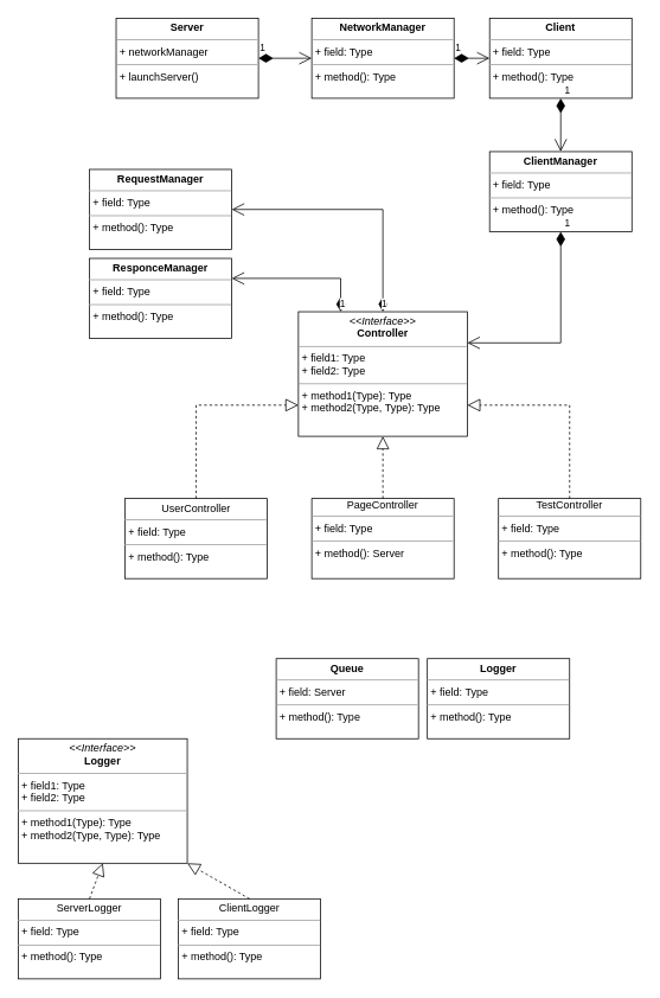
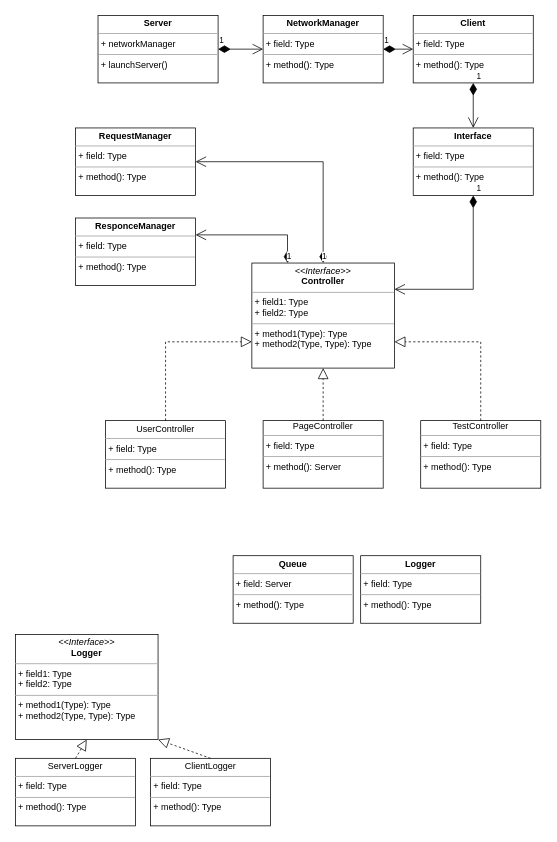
- <mxCell id="6" value="&lt;p style=&quot;margin: 4px 0px 0px&quot; align=&quot;center&quot;&gt;&lt;b&gt;ClientManager&lt;/b&gt;&lt;br&gt;&lt;/p&gt;&lt;hr size=&quot;1&quot;&gt;&lt;p style=&quot;margin: 0px ; margin-left: 4px&quot;&gt;+ field: Type&lt;/p&gt;&lt;hr size=&quot;1&quot;&gt;&lt;p style=&quot;margin: 0px ; margin-left: 4px&quot;&gt;+ method(): Type&lt;/p&gt;" style="verticalAlign=top;align=left;overflow=fill;fontSize=12;fontFamily=Helvetica;html=1;" parent="1" vertex="1"><mxGeometry x="550" y="170" width="160" height="90" as="geometry" /></mxCell>
+ <mxCell id="6" value="&lt;p style=&quot;margin: 4px 0px 0px&quot; align=&quot;center&quot;&gt;&lt;b&gt;Interface&lt;/b&gt;&lt;br&gt;&lt;/p&gt;&lt;hr size=&quot;1&quot;&gt;&lt;p style=&quot;margin: 0px ; margin-left: 4px&quot;&gt;+ field: Type&lt;/p&gt;&lt;hr size=&quot;1&quot;&gt;&lt;p style=&quot;margin: 0px ; margin-left: 4px&quot;&gt;+ method(): Type&lt;/p&gt;" style="verticalAlign=top;align=left;overflow=fill;fontSize=12;fontFamily=Helvetica;html=1;" parent="1" vertex="1"><mxGeometry x="550" y="170" width="160" height="90" as="geometry" /></mxCell>
- <mxCell id="13" value="&lt;p style=&quot;margin: 4px 0px 0px&quot; align=&quot;center&quot;&gt;&lt;b&gt;RequestManager&lt;/b&gt;&lt;br&gt;&lt;/p&gt;&lt;hr size=&quot;1&quot;&gt;&lt;p style=&quot;margin: 0px ; margin-left: 4px&quot;&gt;+ field: Type&lt;/p&gt;&lt;hr size=&quot;1&quot;&gt;&lt;p style=&quot;margin: 0px ; margin-left: 4px&quot;&gt;+ method(): Type&lt;/p&gt;" style="verticalAlign=top;align=left;overflow=fill;fontSize=12;fontFamily=Helvetica;html=1;" parent="1" vertex="1"><mxGeometry x="100" y="190" width="160" height="90" as="geometry" /></mxCell>
+ <mxCell id="13" value="&lt;p style=&quot;margin: 4px 0px 0px&quot; align=&quot;center&quot;&gt;&lt;b&gt;RequestManager&lt;/b&gt;&lt;br&gt;&lt;/p&gt;&lt;hr size=&quot;1&quot;&gt;&lt;p style=&quot;margin: 0px ; margin-left: 4px&quot;&gt;+ field: Type&lt;/p&gt;&lt;hr size=&quot;1&quot;&gt;&lt;p style=&quot;margin: 0px ; margin-left: 4px&quot;&gt;+ method(): Type&lt;/p&gt;" style="verticalAlign=top;align=left;overflow=fill;fontSize=12;fontFamily=Helvetica;html=1;" parent="1" vertex="1"><mxGeometry x="100" y="170" width="160" height="90" as="geometry" /></mxCell>
- <mxCell id="16" value="&lt;p style=&quot;margin: 0px ; margin-top: 4px ; text-align: center&quot;&gt;&lt;i&gt;&amp;lt;&amp;lt;Interface&amp;gt;&amp;gt;&lt;/i&gt;&lt;br&gt;&lt;b&gt;Logger&lt;/b&gt;&lt;br&gt;&lt;/p&gt;&lt;hr size=&quot;1&quot;&gt;&lt;p style=&quot;margin: 0px ; margin-left: 4px&quot;&gt;+ field1: Type&lt;br&gt;+ field2: Type&lt;/p&gt;&lt;hr size=&quot;1&quot;&gt;&lt;p style=&quot;margin: 0px ; margin-left: 4px&quot;&gt;+ method1(Type): Type&lt;br&gt;+ method2(Type, Type): Type&lt;/p&gt;" style="verticalAlign=top;align=left;overflow=fill;fontSize=12;fontFamily=Helvetica;html=1;" parent="1" vertex="1"><mxGeometry x="20" y="830" width="190" height="140" as="geometry" /></mxCell>
+ <mxCell id="16" value="&lt;p style=&quot;margin: 0px ; margin-top: 4px ; text-align: center&quot;&gt;&lt;i&gt;&amp;lt;&amp;lt;Interface&amp;gt;&amp;gt;&lt;/i&gt;&lt;br&gt;&lt;b&gt;Logger&lt;/b&gt;&lt;br&gt;&lt;/p&gt;&lt;hr size=&quot;1&quot;&gt;&lt;p style=&quot;margin: 0px ; margin-left: 4px&quot;&gt;+ field1: Type&lt;br&gt;+ field2: Type&lt;/p&gt;&lt;hr size=&quot;1&quot;&gt;&lt;p style=&quot;margin: 0px ; margin-left: 4px&quot;&gt;+ method1(Type): Type&lt;br&gt;+ method2(Type, Type): Type&lt;/p&gt;" style="verticalAlign=top;align=left;overflow=fill;fontSize=12;fontFamily=Helvetica;html=1;" parent="1" vertex="1"><mxGeometry x="20" y="845" width="190" height="140" as="geometry" /></mxCell>
